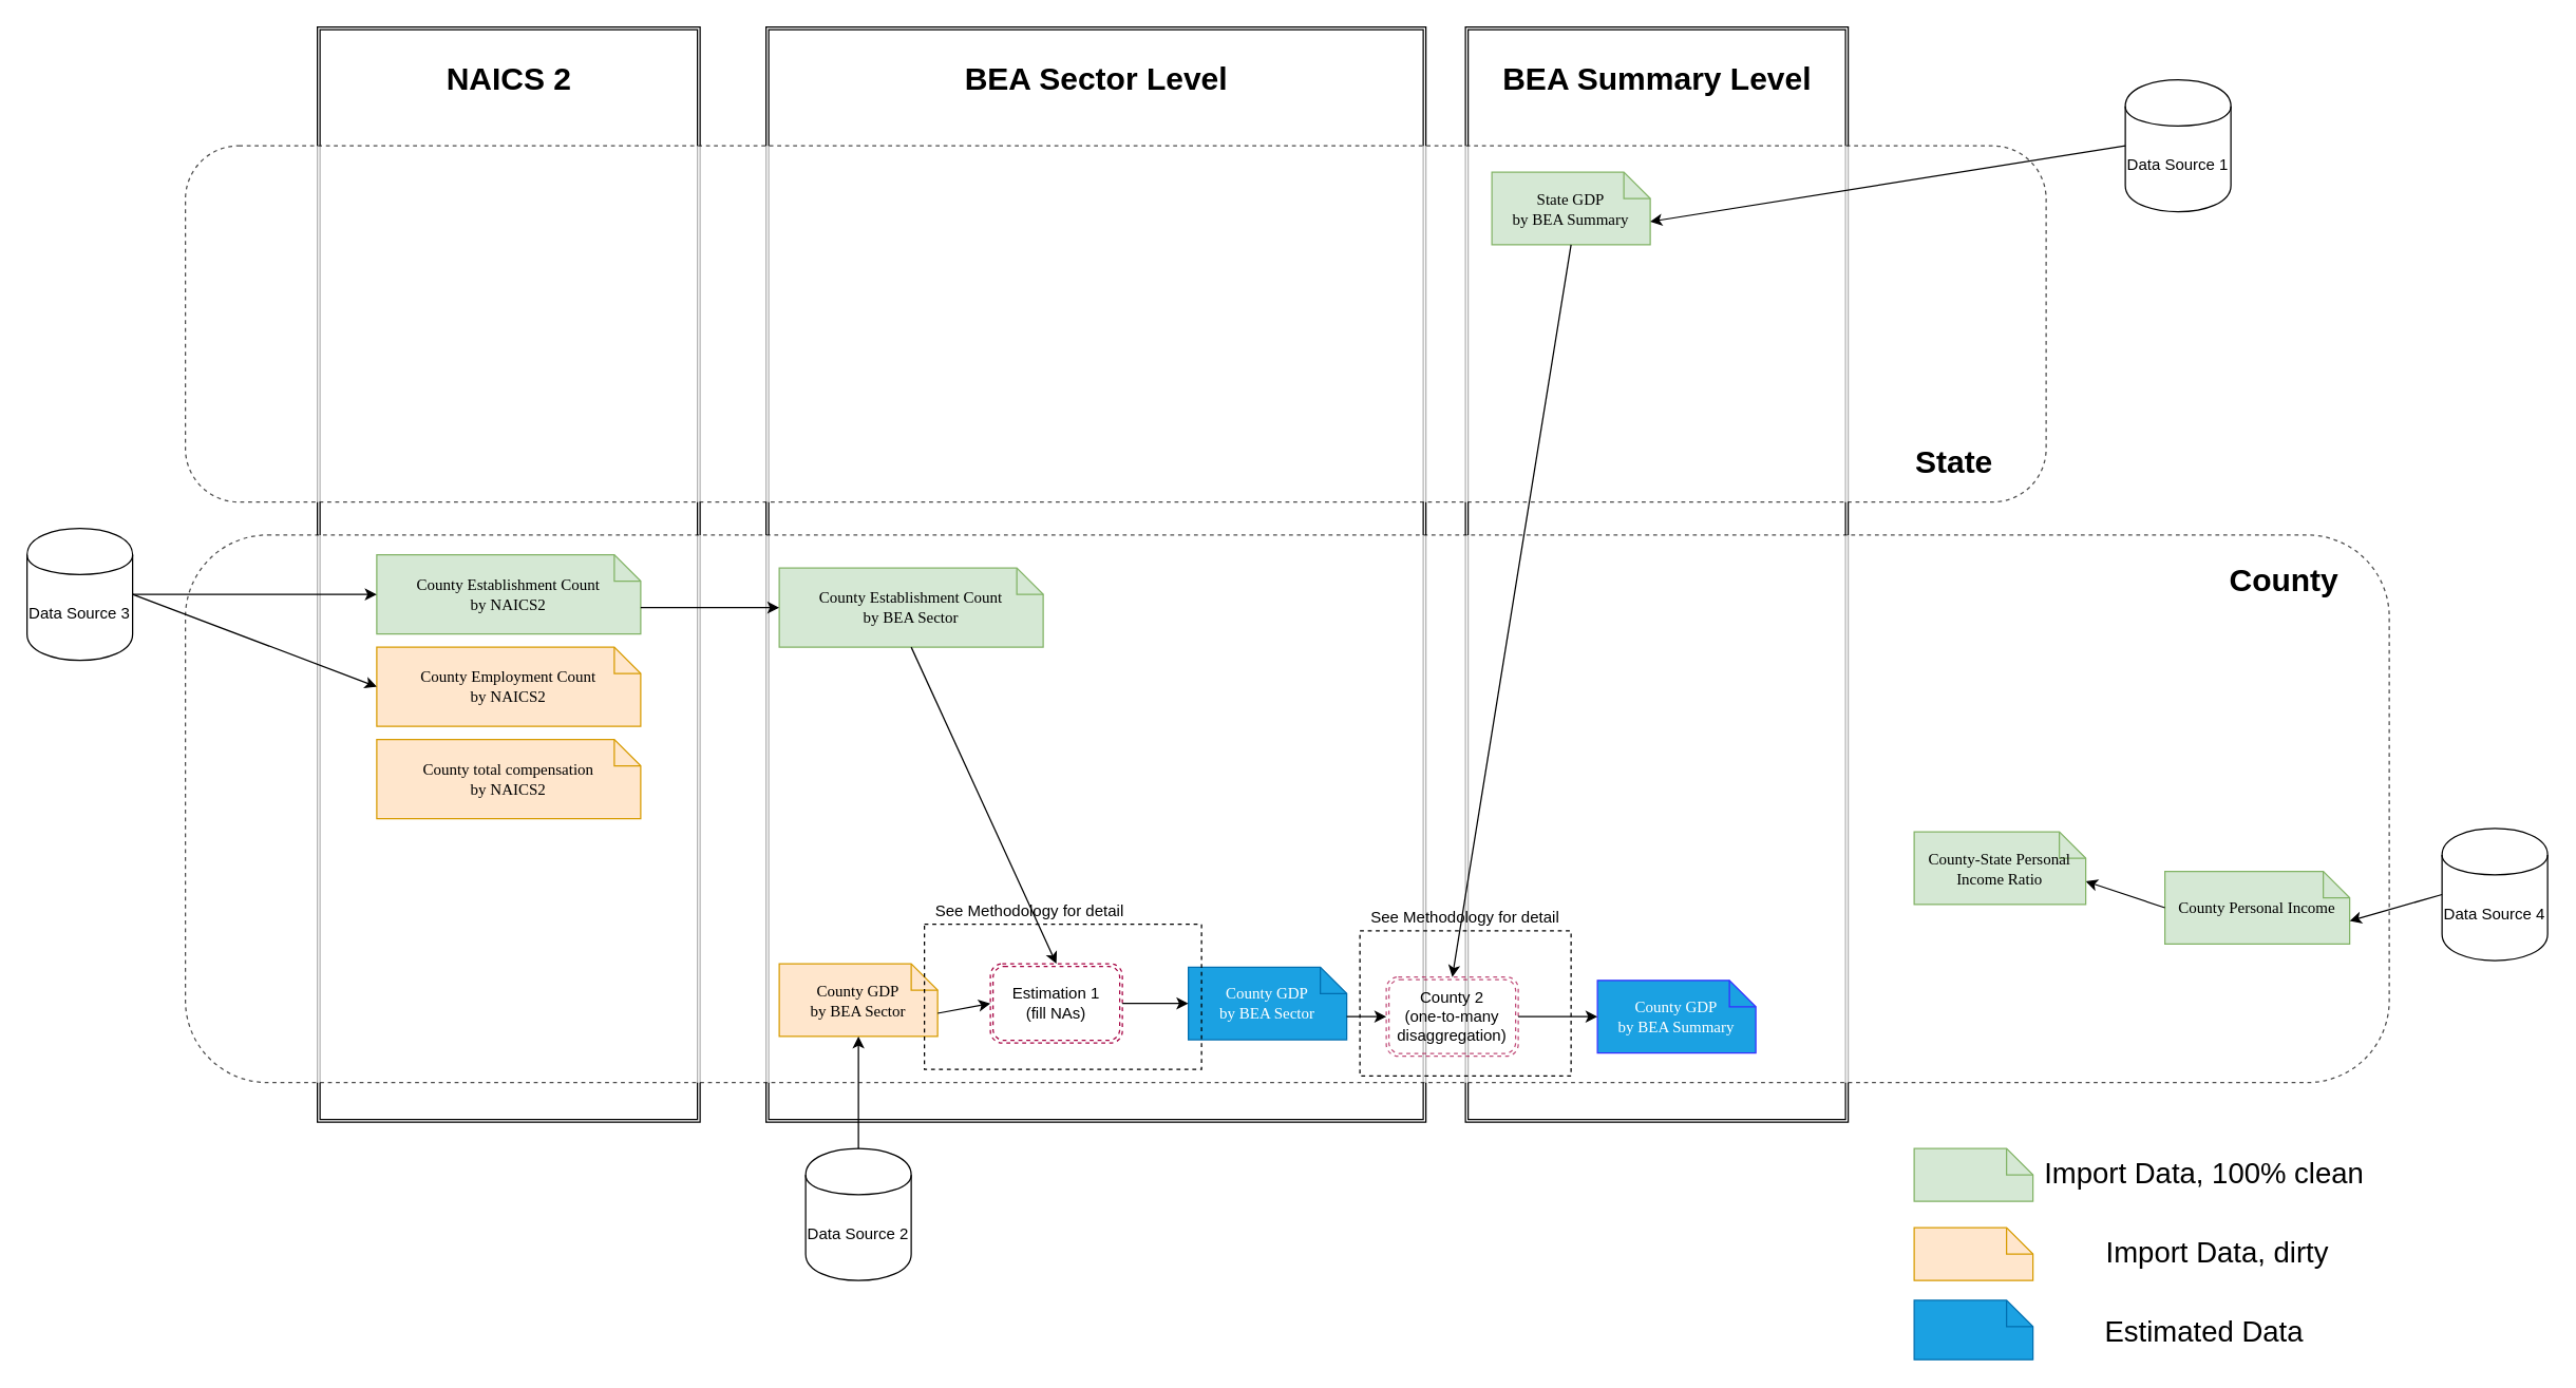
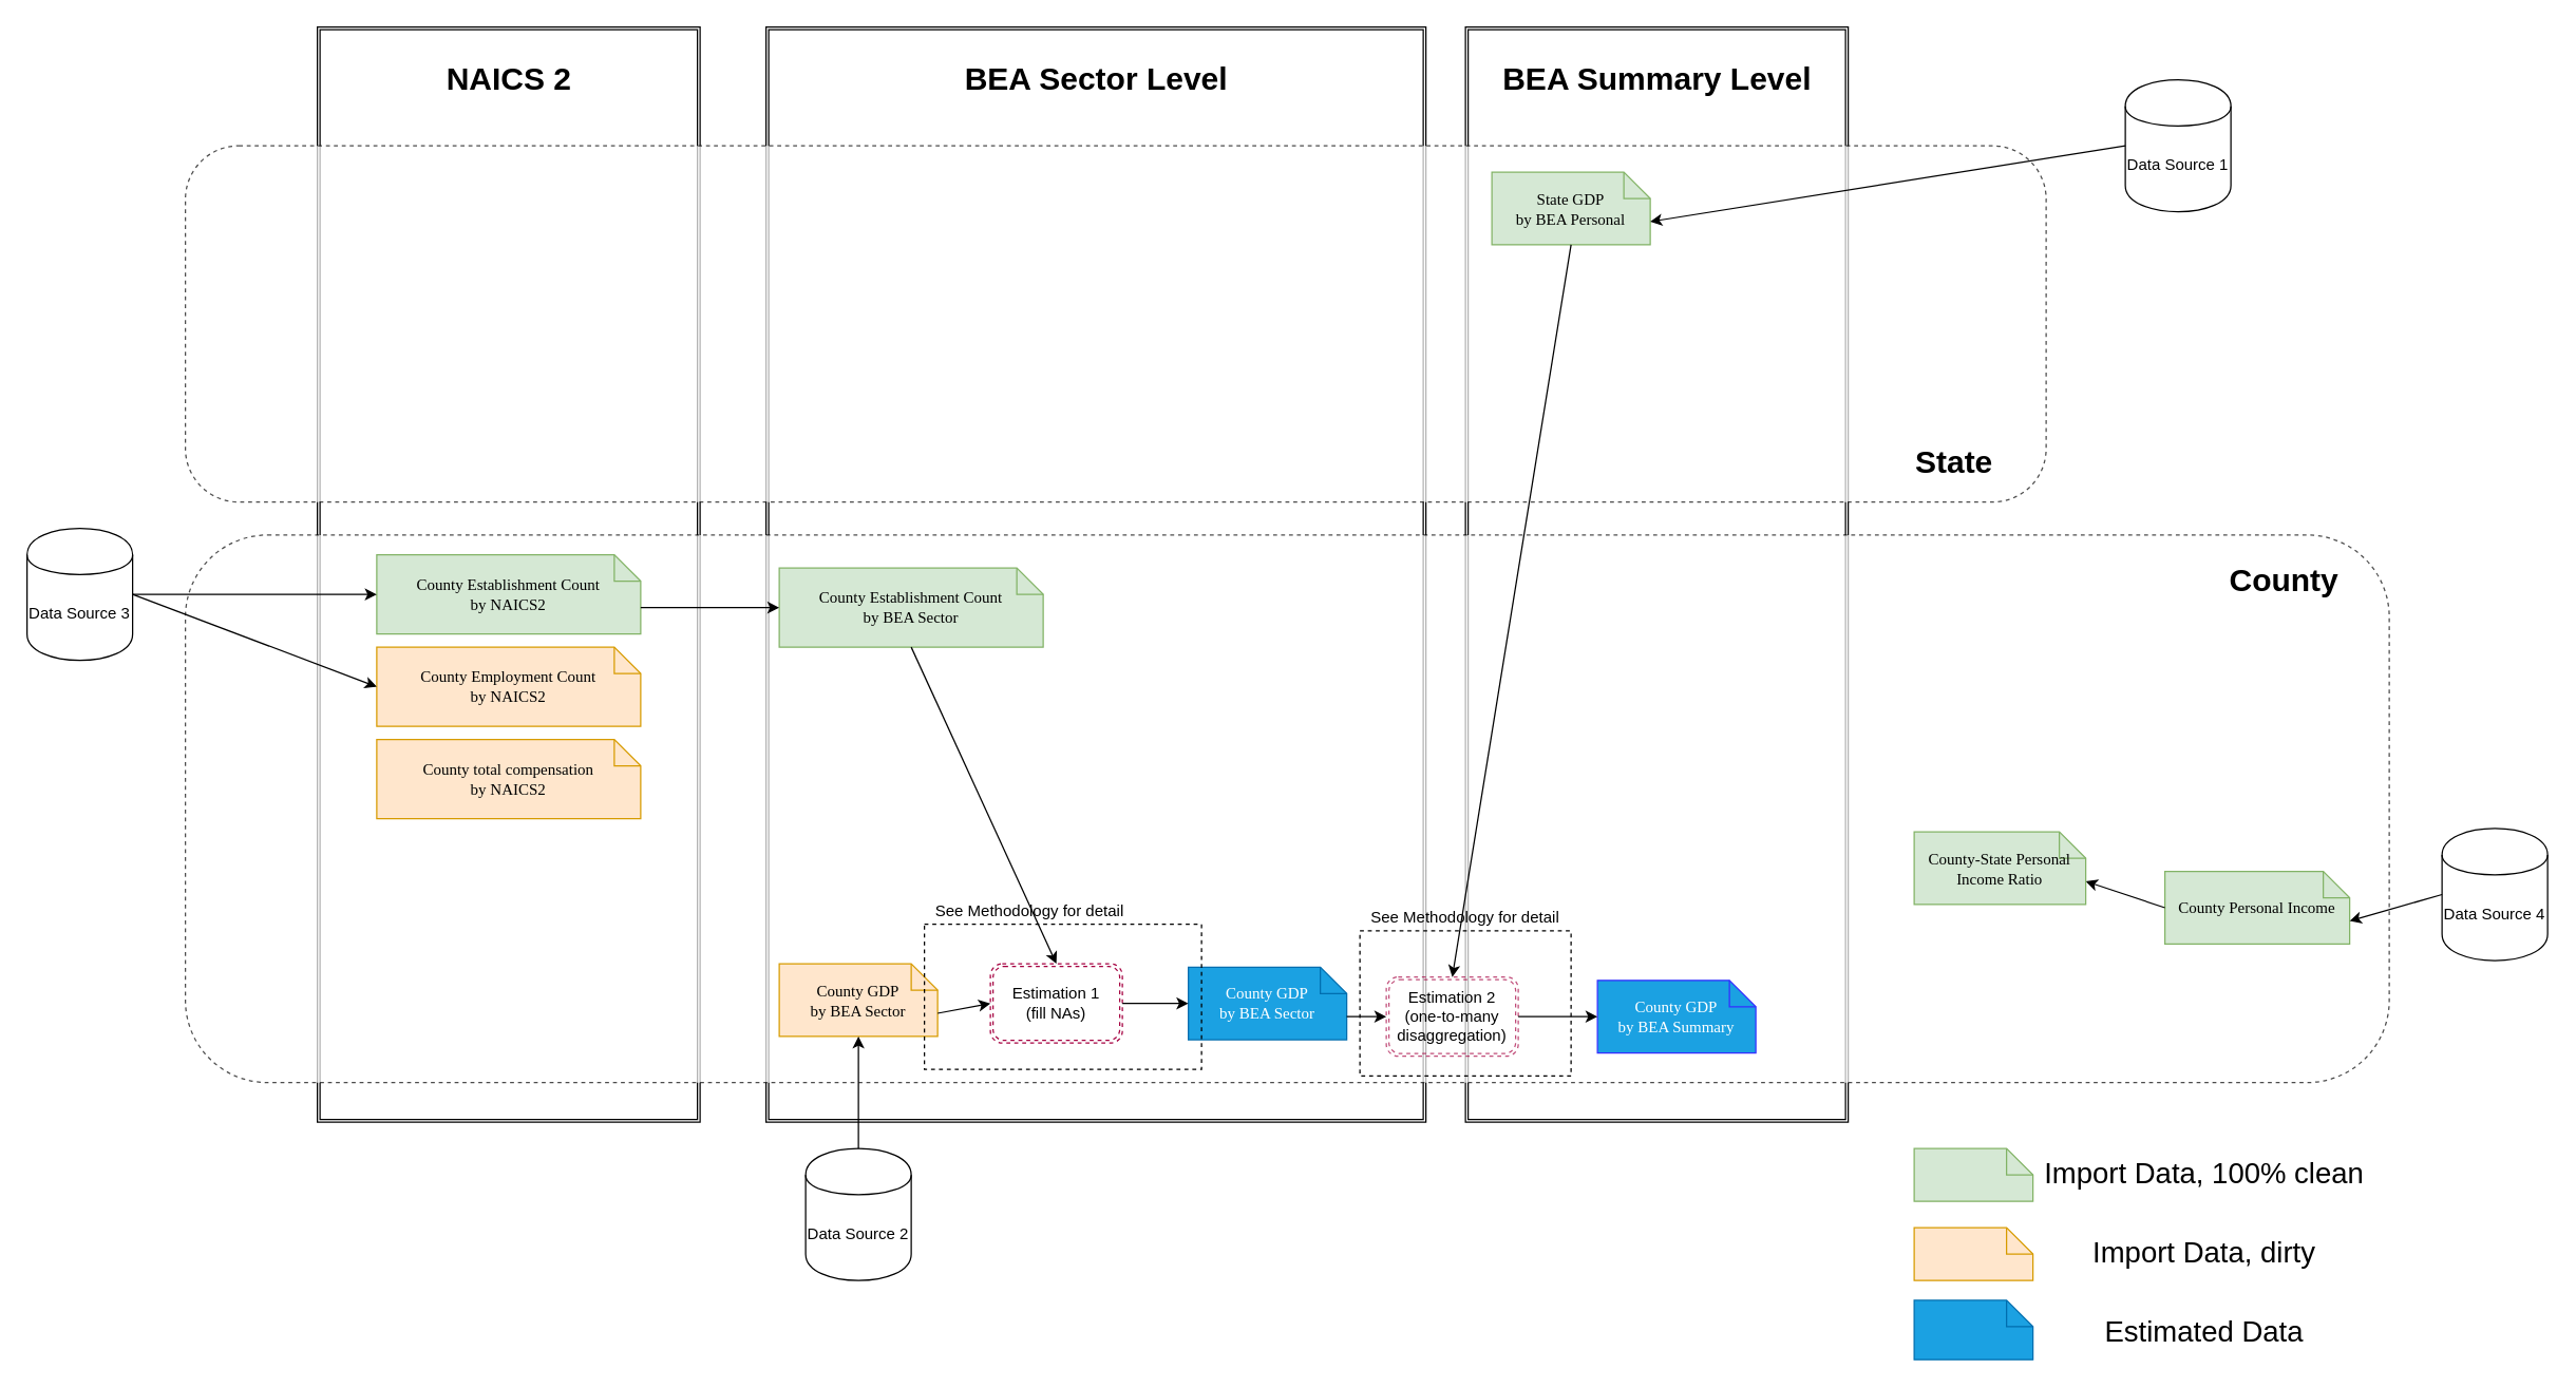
- <mxCell id="25" value="State GDP&lt;br&gt;by BEA Summary" style="shape=note;whiteSpace=wrap;html=1;rounded=0;shadow=0;comic=0;labelBackgroundColor=none;strokeWidth=1;fontFamily=Verdana;fontSize=12;align=center;size=20;fillColor=#d5e8d4;strokeColor=#82b366;" parent="1" vertex="1"><mxGeometry x="1130" y="130" width="120" height="55" as="geometry" /></mxCell>
+ <mxCell id="25" value="State GDP&lt;br&gt;by BEA Personal" style="shape=note;whiteSpace=wrap;html=1;rounded=0;shadow=0;comic=0;labelBackgroundColor=none;strokeWidth=1;fontFamily=Verdana;fontSize=12;align=center;size=20;fillColor=#d5e8d4;strokeColor=#82b366;" parent="1" vertex="1"><mxGeometry x="1130" y="130" width="120" height="55" as="geometry" /></mxCell>
- <mxCell id="30" value="&lt;font color=&quot;#000000&quot;&gt;County 2&lt;br&gt;(one-to-many disaggregation)&lt;/font&gt;" style="shape=ext;double=1;rounded=1;whiteSpace=wrap;html=1;dashed=1;opacity=70;strokeColor=#A50040;fontColor=#ffffff;fillColor=none;" parent="1" vertex="1"><mxGeometry x="1050" y="740" width="100" height="60" as="geometry" /></mxCell>
+ <mxCell id="30" value="&lt;font color=&quot;#000000&quot;&gt;Estimation 2&lt;br&gt;(one-to-many disaggregation)&lt;/font&gt;" style="shape=ext;double=1;rounded=1;whiteSpace=wrap;html=1;dashed=1;opacity=70;strokeColor=#A50040;fontColor=#ffffff;fillColor=none;" parent="1" vertex="1"><mxGeometry x="1050" y="740" width="100" height="60" as="geometry" /></mxCell>
- <mxCell id="49" value="&lt;font style=&quot;font-size: 22px&quot;&gt;Import Data, dirty&lt;/font&gt;" style="text;html=1;strokeColor=none;fillColor=none;align=center;verticalAlign=middle;whiteSpace=wrap;rounded=0;" vertex="1" parent="1"><mxGeometry x="1550" y="930" width="260" height="40" as="geometry" /></mxCell>
+ <mxCell id="49" value="&lt;font style=&quot;font-size: 22px&quot;&gt;Import Data, dirty&lt;/font&gt;" style="text;html=1;strokeColor=none;fillColor=none;align=center;verticalAlign=middle;whiteSpace=wrap;rounded=0;" vertex="1" parent="1"><mxGeometry x="1540" y="930" width="260" height="40" as="geometry" /></mxCell>
